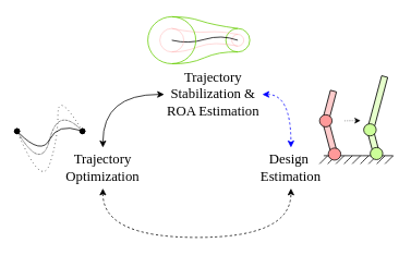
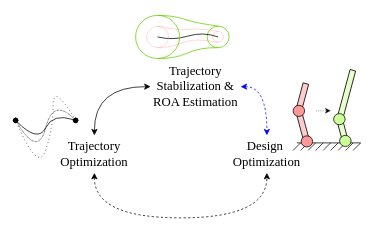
- <mxCell id="7" value="&lt;font face=&quot;Times New Roman&quot; style=&quot;font-size: 17px&quot;&gt;Design&amp;nbsp;&lt;br&gt;Estimation&lt;br&gt;&lt;/font&gt;" style="text;html=1;strokeColor=none;fillColor=none;align=center;verticalAlign=middle;whiteSpace=wrap;rounded=0;fontSize=17;" parent="1" vertex="1"><mxGeometry x="300" y="180" width="110" height="50" as="geometry" /></mxCell>
+ <mxCell id="7" value="&lt;font face=&quot;Times New Roman&quot; style=&quot;font-size: 17px&quot;&gt;Design&amp;nbsp;&lt;br&gt;Optimization&lt;br&gt;&lt;/font&gt;" style="text;html=1;strokeColor=none;fillColor=none;align=center;verticalAlign=middle;whiteSpace=wrap;rounded=0;fontSize=17;" parent="1" vertex="1"><mxGeometry x="300" y="180" width="110" height="50" as="geometry" /></mxCell>
